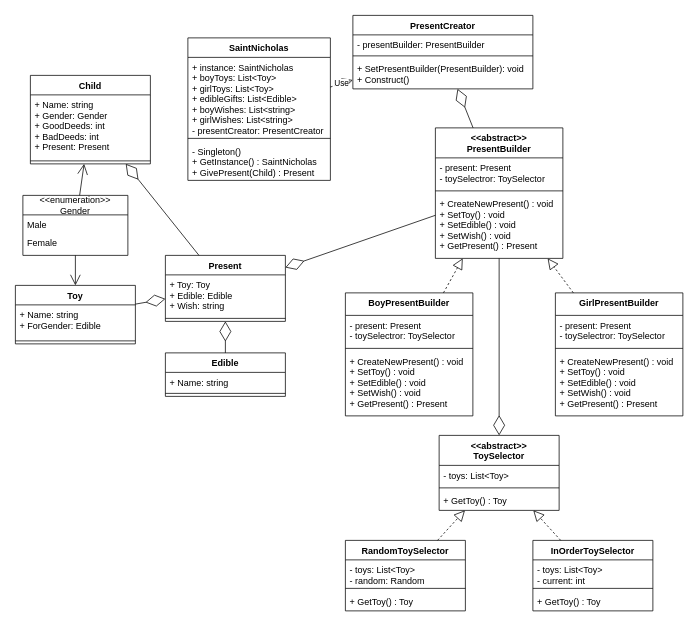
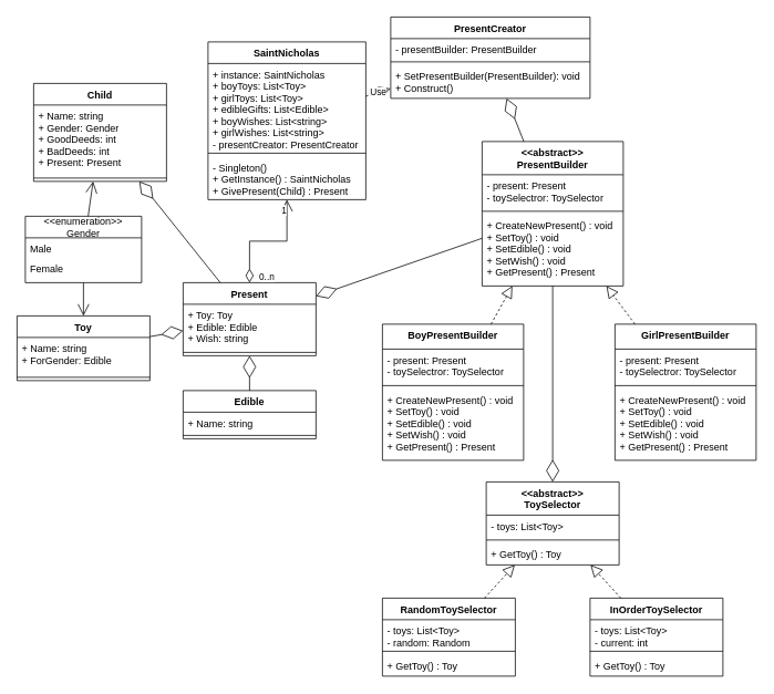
+ <mxCell id="57" value="" style="endArrow=open;html=1;endSize=12;startArrow=diamondThin;startSize=14;startFill=0;edgeStyle=orthogonalEdgeStyle;rounded=0;" edge="1" parent="1" source="12" target="2"><mxGeometry relative="1" as="geometry"><mxPoint x="130" y="270" as="sourcePoint" /><mxPoint x="290" y="270" as="targetPoint" /></mxGeometry></mxCell>
+ <mxCell id="58" value="0..n" style="edgeLabel;resizable=0;html=1;align=left;verticalAlign=top;" connectable="0" vertex="1" parent="57"><mxGeometry x="-1" relative="1" as="geometry"><mxPoint x="10" y="-20" as="offset" /></mxGeometry></mxCell>
+ <mxCell id="59" value="1" style="edgeLabel;resizable=0;html=1;align=right;verticalAlign=top;" connectable="0" vertex="1" parent="57"><mxGeometry x="1" relative="1" as="geometry" /></mxCell>
